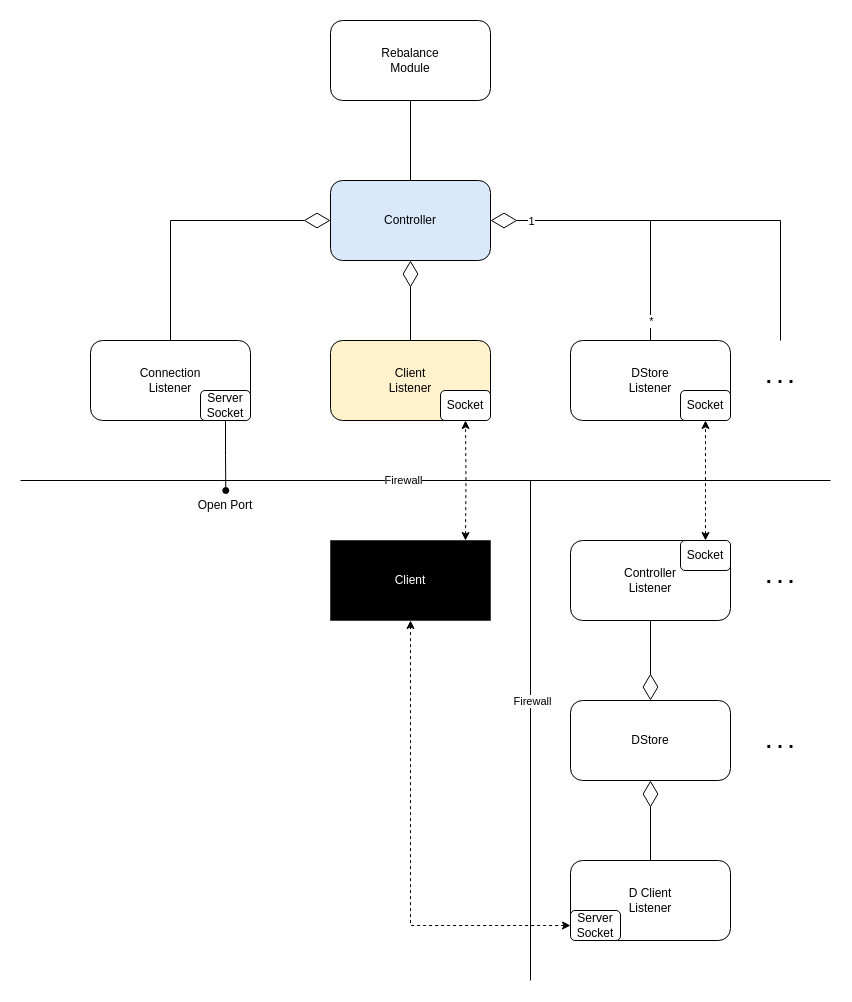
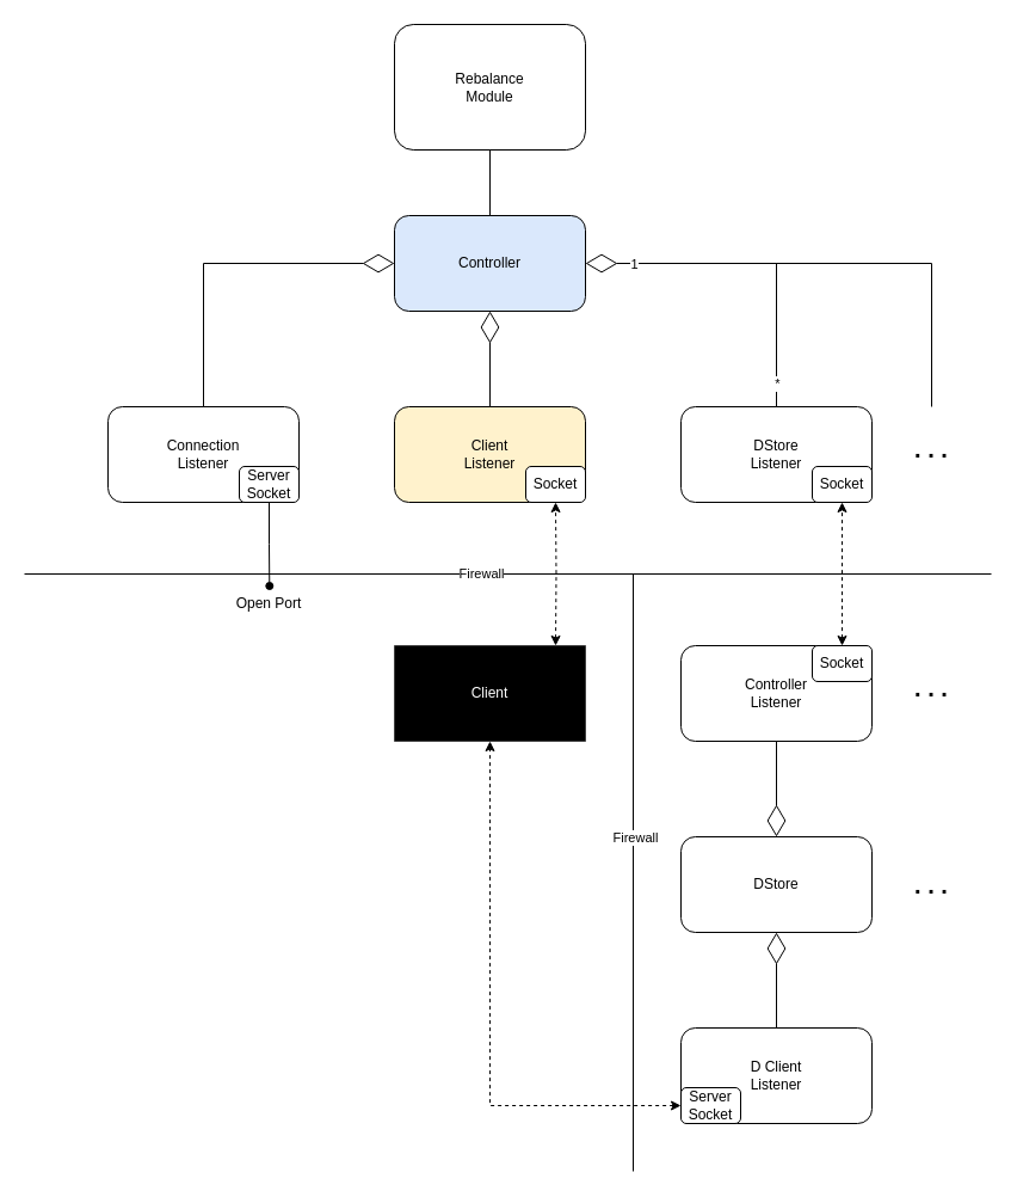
- <mxCell id="36" value="Rebalance &lt;br&gt;Module" style="rounded=1;whiteSpace=wrap;html=1;" vertex="1" parent="1"><mxGeometry x="330" y="20" width="160" height="80" as="geometry" /></mxCell>
+ <mxCell id="36" value="Rebalance &lt;br&gt;Module" style="rounded=1;whiteSpace=wrap;html=1;" vertex="1" parent="1"><mxGeometry x="330" y="20" width="160" height="105" as="geometry" /></mxCell>
